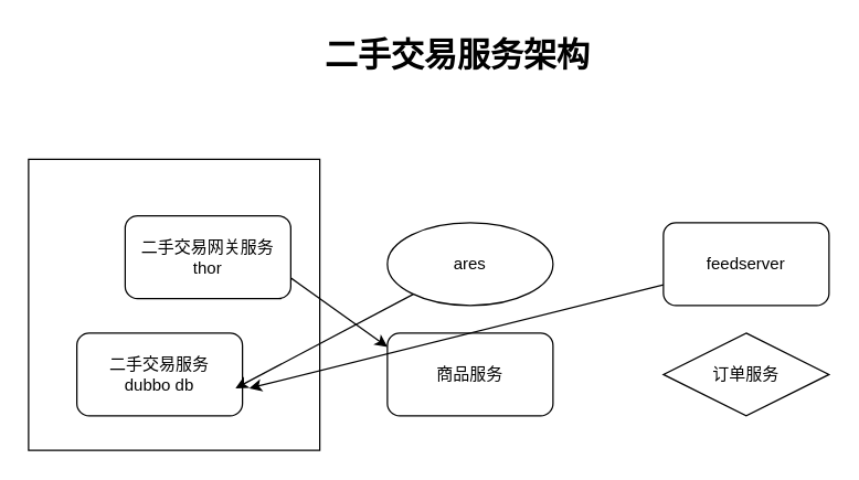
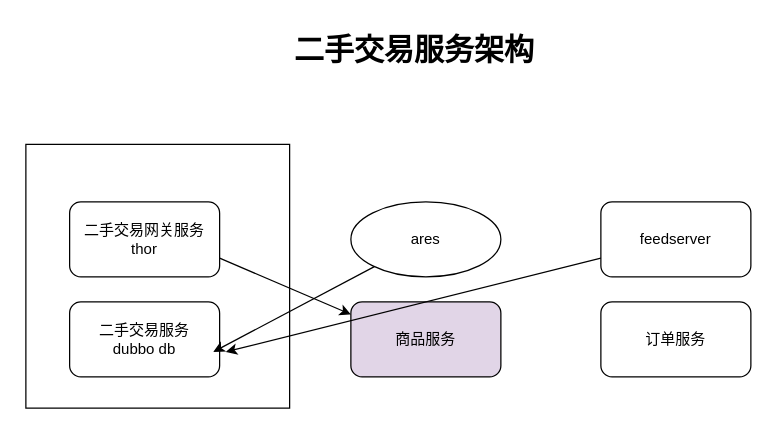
- <mxCell id="5" value="二手交易网关服务&lt;br&gt;thor" style="rounded=1;whiteSpace=wrap;html=1;" vertex="1" parent="3"><mxGeometry x="70" y="41" width="120" height="60" as="geometry" /></mxCell>
+ <mxCell id="5" value="二手交易网关服务&lt;br&gt;thor" style="rounded=1;whiteSpace=wrap;html=1;" vertex="1" parent="3"><mxGeometry x="35" y="46" width="120" height="60" as="geometry" /></mxCell>
- <mxCell id="7" value="商品服务" style="rounded=1;whiteSpace=wrap;html=1;" vertex="1" parent="1"><mxGeometry x="280" y="241" width="120" height="60" as="geometry" /></mxCell>
+ <mxCell id="7" value="商品服务" style="rounded=1;whiteSpace=wrap;html=1;fillColor=#e1d5e7;" vertex="1" parent="1"><mxGeometry x="280" y="241" width="120" height="60" as="geometry" /></mxCell>
- <mxCell id="8" value="订单服务" style="rhombus;whiteSpace=wrap;html=1;" vertex="1" parent="1"><mxGeometry x="480" y="241" width="120" height="60" as="geometry" /></mxCell>
+ <mxCell id="8" value="订单服务" style="rounded=1;whiteSpace=wrap;html=1;" vertex="1" parent="1"><mxGeometry x="480" y="241" width="120" height="60" as="geometry" /></mxCell>
